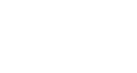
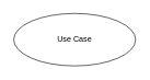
+ <mxCell id="2" value="Use Case" style="ellipse;whiteSpace=wrap;html=1;" vertex="1" parent="1"><mxGeometry x="20" y="20" width="186" height="80" as="geometry" /></mxCell>
